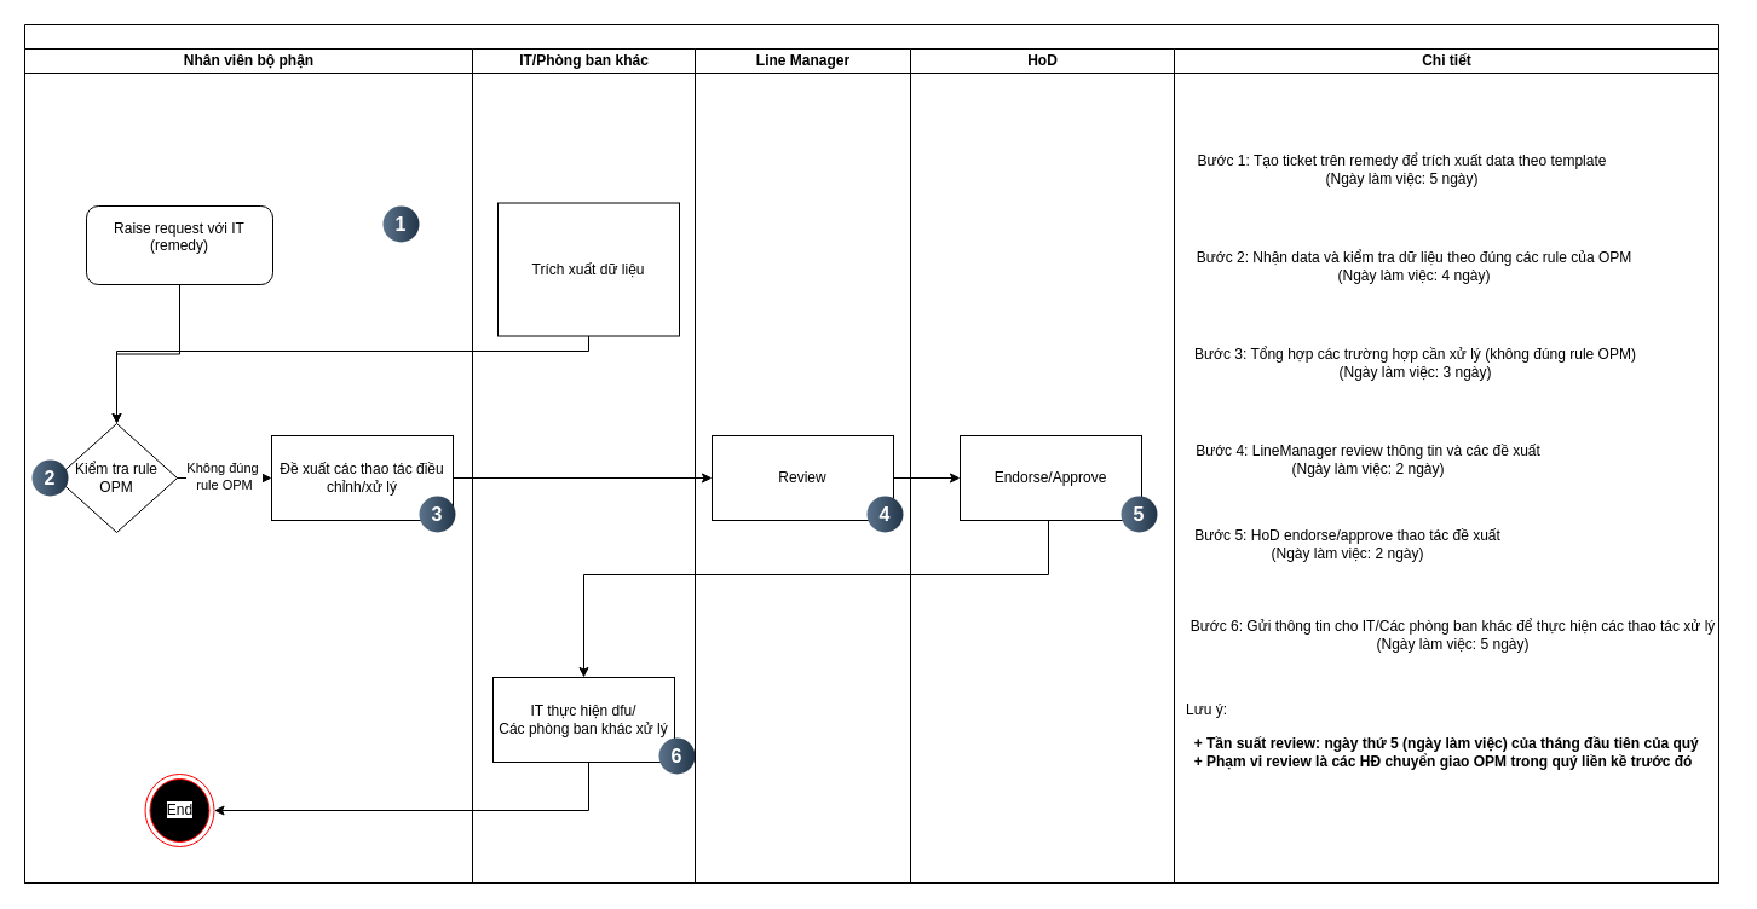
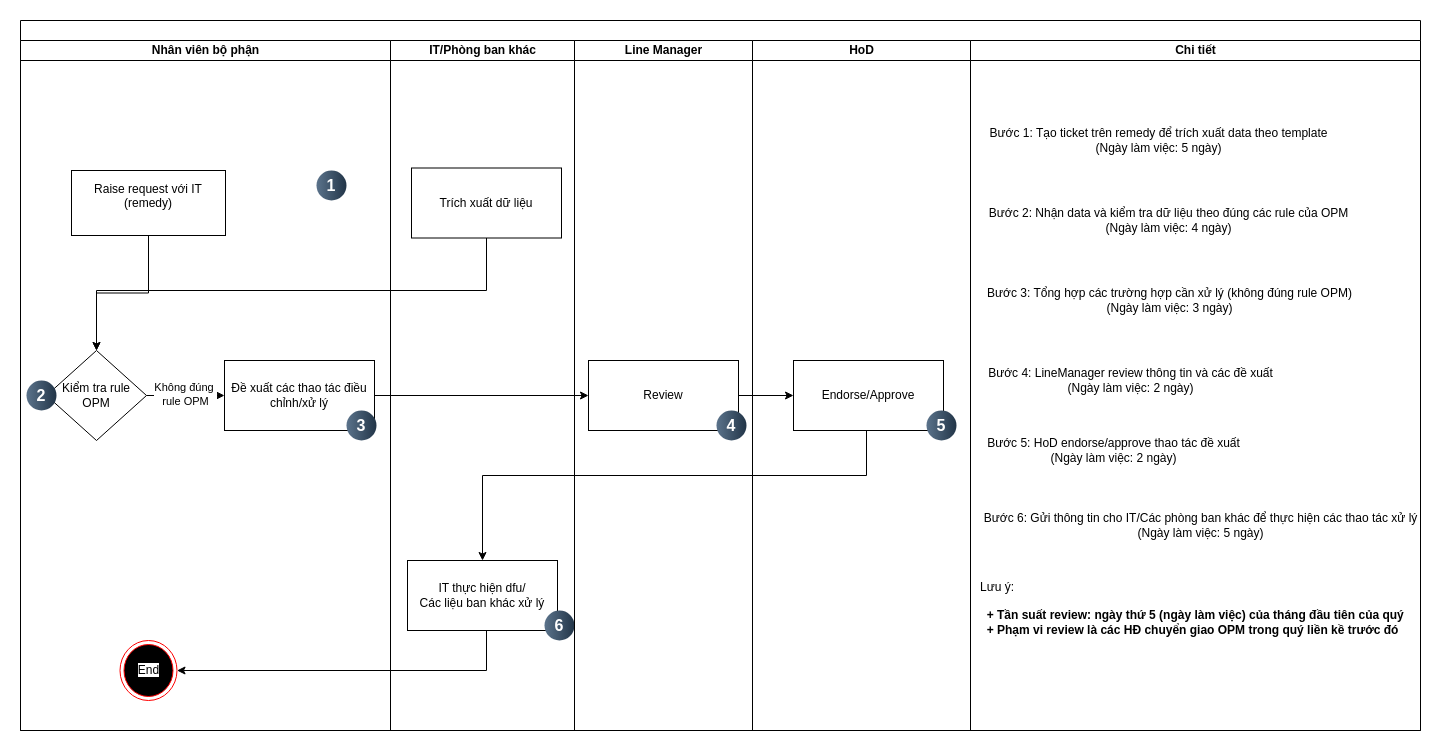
- <mxCell id="4" value="Raise request với IT (remedy)&lt;div&gt;&lt;br&gt;&lt;/div&gt;" style="whiteSpace=wrap;html=1;rounded=1;" vertex="1" parent="3"><mxGeometry x="51" y="130" width="154" height="65" as="geometry" /></mxCell>
+ <mxCell id="4" value="Raise request với IT (remedy)&lt;div&gt;&lt;br&gt;&lt;/div&gt;" style="rounded=0;whiteSpace=wrap;html=1;" vertex="1" parent="3"><mxGeometry x="51" y="130" width="154" height="65" as="geometry" /></mxCell>
- <mxCell id="15" value="&lt;div&gt;Trích xuất dữ liệu&lt;/div&gt;" style="rounded=0;whiteSpace=wrap;html=1;" vertex="1" parent="14"><mxGeometry x="21" y="127.5" width="150" height="110" as="geometry" /></mxCell>
+ <mxCell id="15" value="&lt;div&gt;Trích xuất dữ liệu&lt;/div&gt;" style="rounded=0;whiteSpace=wrap;html=1;" vertex="1" parent="14"><mxGeometry x="21" y="127.5" width="150" height="70" as="geometry" /></mxCell>
- <mxCell id="16" value="&lt;div&gt;IT thực hiện dfu/&lt;/div&gt;&lt;div&gt;Các phòng ban khác xử lý&lt;/div&gt;" style="rounded=0;whiteSpace=wrap;html=1;" vertex="1" parent="14"><mxGeometry x="17" y="520" width="150" height="70" as="geometry" /></mxCell>
+ <mxCell id="16" value="&lt;div&gt;IT thực hiện dfu/&lt;/div&gt;&lt;div&gt;Các liệu ban khác xử lý&lt;/div&gt;" style="rounded=0;whiteSpace=wrap;html=1;" vertex="1" parent="14"><mxGeometry x="17" y="520" width="150" height="70" as="geometry" /></mxCell>
